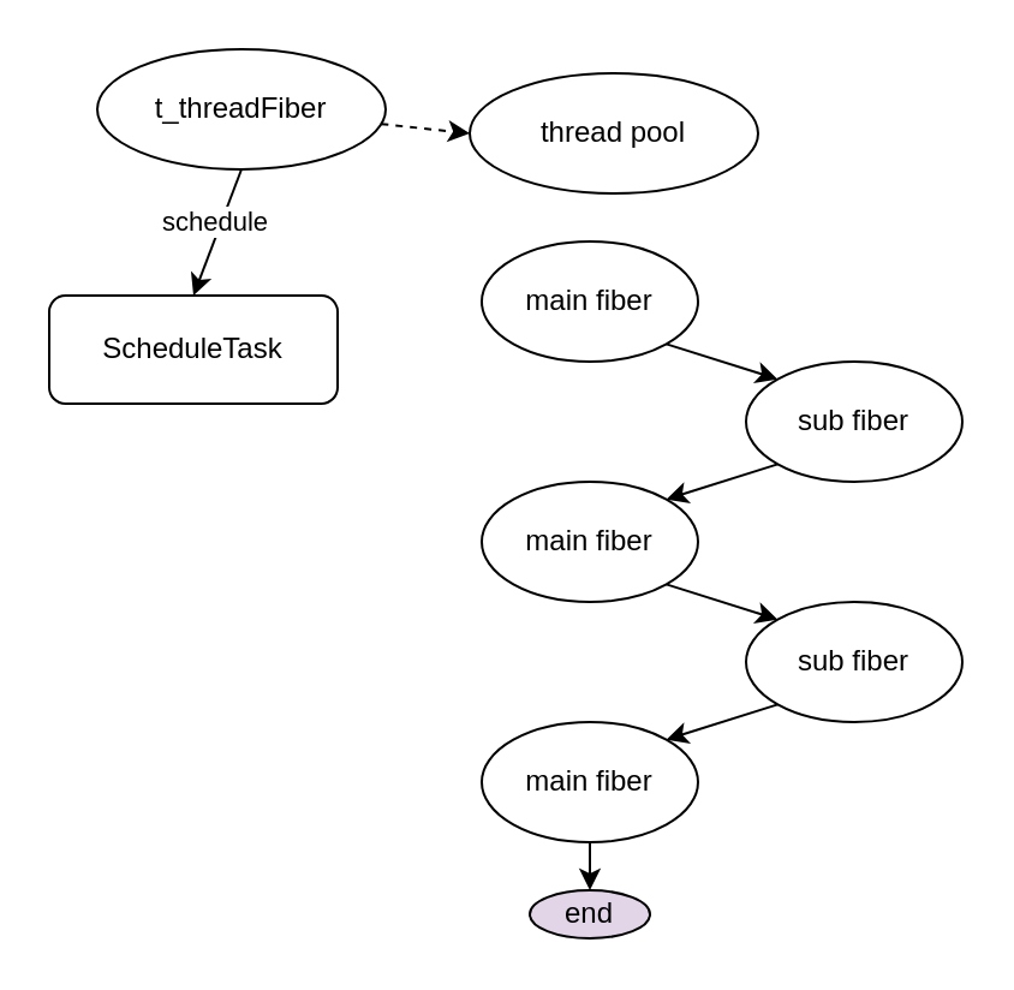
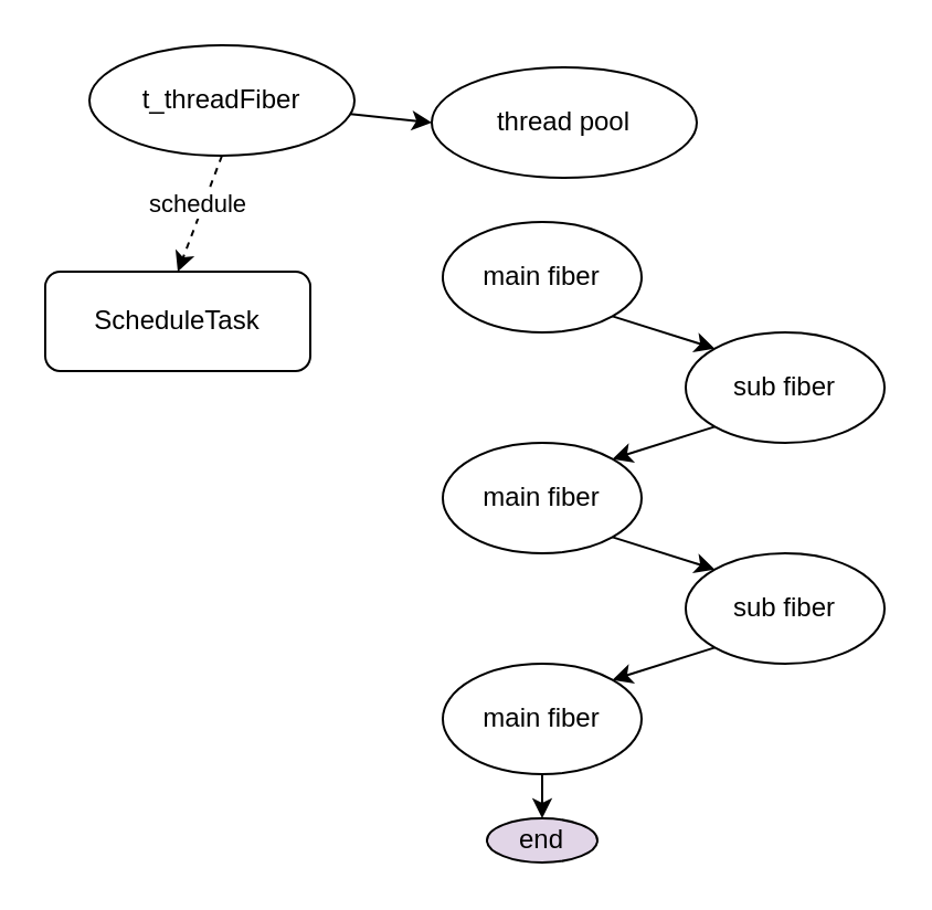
- <mxCell id="2" style="edgeStyle=none;html=1;entryX=0;entryY=0.5;entryDx=0;entryDy=0;dashed=1;" edge="1" parent="1" source="5" target="6"><mxGeometry relative="1" as="geometry" /></mxCell>
+ <mxCell id="2" style="edgeStyle=none;html=1;entryX=0;entryY=0.5;entryDx=0;entryDy=0;" edge="1" parent="1" source="5" target="6"><mxGeometry relative="1" as="geometry" /></mxCell>
- <mxCell id="3" style="edgeStyle=none;html=1;exitX=0.5;exitY=1;exitDx=0;exitDy=0;entryX=0.5;entryY=0;entryDx=0;entryDy=0;" edge="1" parent="1" source="5" target="18"><mxGeometry relative="1" as="geometry"><mxPoint x="80" y="170" as="targetPoint" /></mxGeometry></mxCell>
+ <mxCell id="3" style="edgeStyle=none;html=1;exitX=0.5;exitY=1;exitDx=0;exitDy=0;entryX=0.5;entryY=0;entryDx=0;entryDy=0;dashed=1;" edge="1" parent="1" source="5" target="18"><mxGeometry relative="1" as="geometry"><mxPoint x="80" y="170" as="targetPoint" /></mxGeometry></mxCell>
